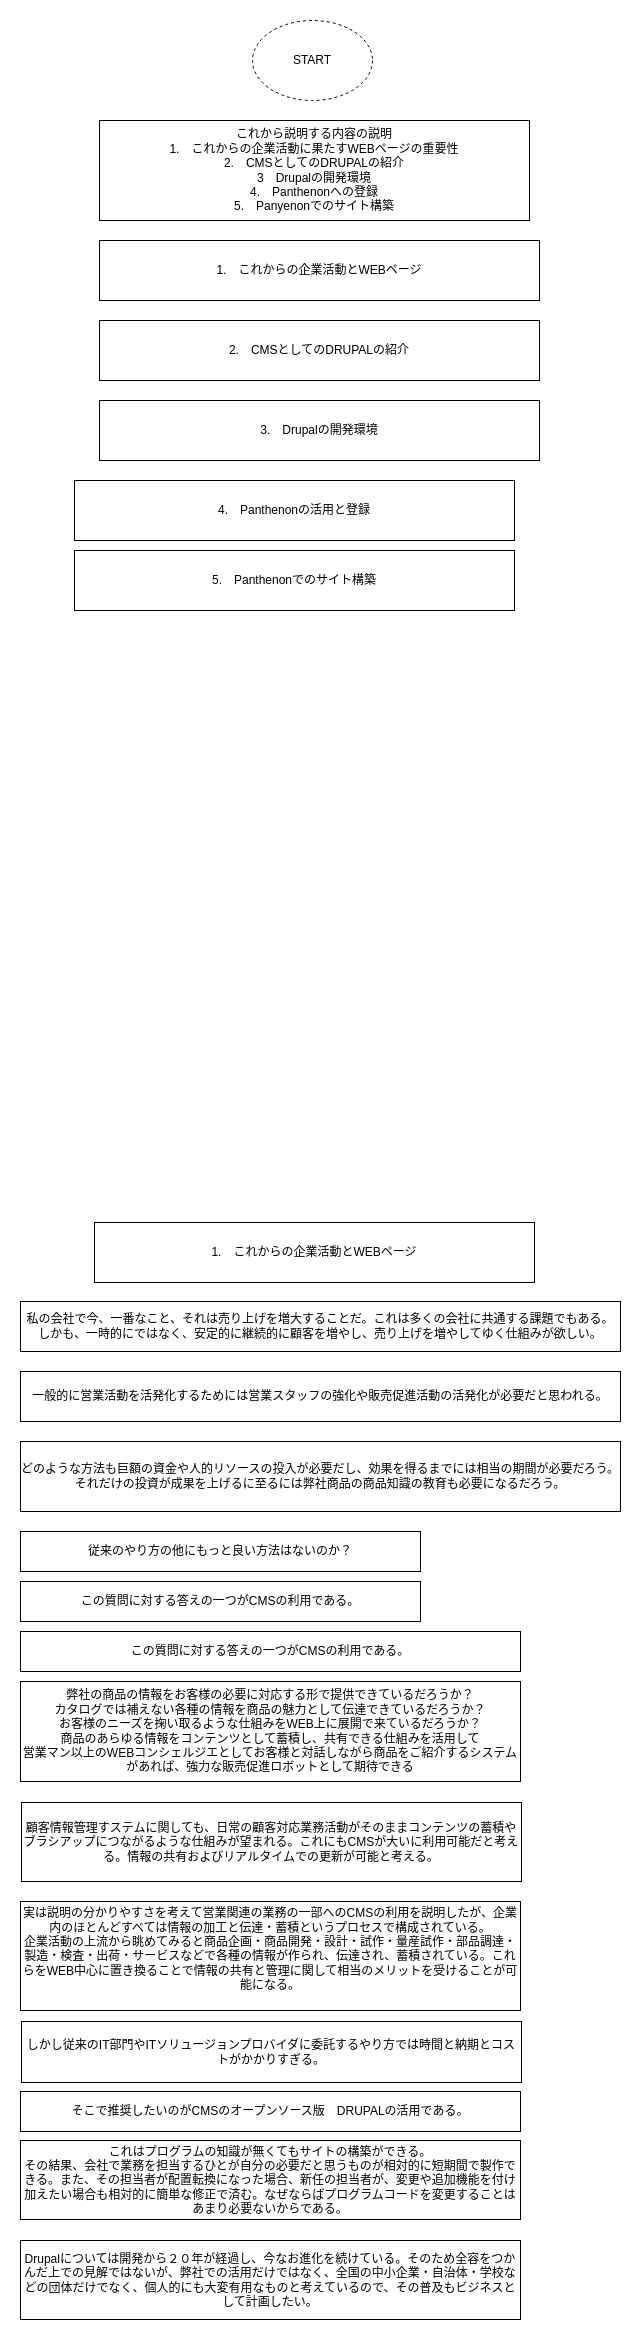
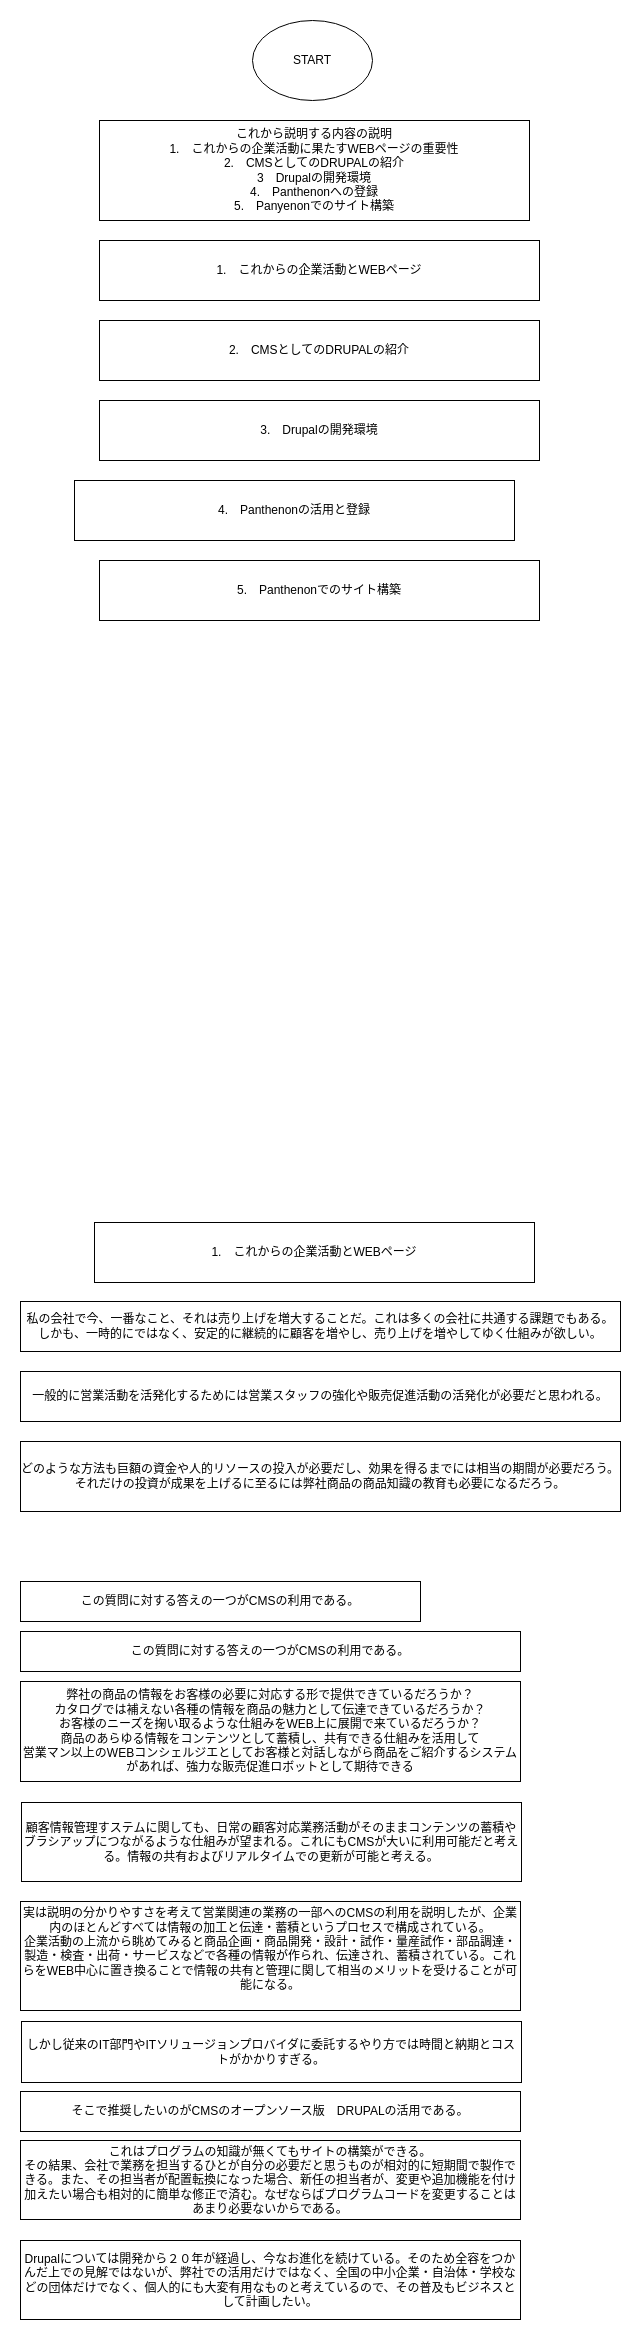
- <mxCell id="2" value="START" style="ellipse;whiteSpace=wrap;html=1;dashed=1;" parent="1" vertex="1"><mxGeometry x="252" y="20" width="120" height="80" as="geometry" /></mxCell>
+ <mxCell id="2" value="START" style="ellipse;whiteSpace=wrap;html=1;" parent="1" vertex="1"><mxGeometry x="252" y="20" width="120" height="80" as="geometry" /></mxCell>
- <mxCell id="8" value="5.　Panthenonでのサイト構築" style="rounded=0;whiteSpace=wrap;html=1;" parent="1" vertex="1"><mxGeometry x="74" y="550" width="440" height="60" as="geometry" /></mxCell>
+ <mxCell id="8" value="5.　Panthenonでのサイト構築" style="rounded=0;whiteSpace=wrap;html=1;" parent="1" vertex="1"><mxGeometry x="99" y="560" width="440" height="60" as="geometry" /></mxCell>
- <mxCell id="13" value="従来のやり方の他にもっと良い方法はないのか？" style="rounded=0;whiteSpace=wrap;html=1;" parent="1" vertex="1"><mxGeometry x="20" y="1531" width="400" height="40" as="geometry" /></mxCell>
